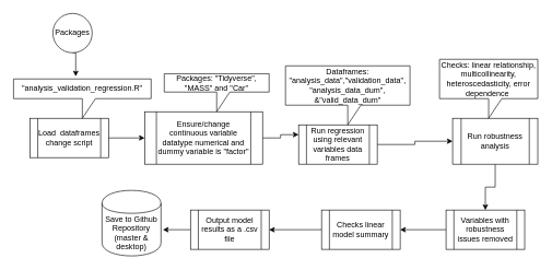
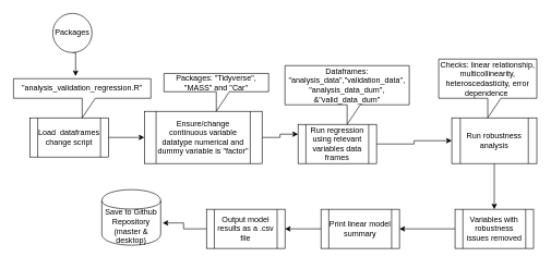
- <mxCell id="19" value="Save to Github Repository (master &amp;amp; desktop)" style="shape=cylinder;whiteSpace=wrap;html=1;boundedLbl=1;backgroundOutline=1;" vertex="1" parent="1"><mxGeometry x="155" y="290" width="90" height="100" as="geometry" /></mxCell>
+ <mxCell id="19" value="Save to Github Repository (master &amp;amp; desktop)" style="shape=cylinder;whiteSpace=wrap;html=1;boundedLbl=1;backgroundOutline=1;" vertex="1" parent="1"><mxGeometry x="155" y="290" width="90" height="85" as="geometry" /></mxCell>
- <mxCell id="21" value="Output model results as a .csv file" style="shape=process;whiteSpace=wrap;html=1;backgroundOutline=1;" vertex="1" parent="1"><mxGeometry x="290" y="320" width="120" height="60" as="geometry" /></mxCell>
+ <mxCell id="21" value="Output model results as a .csv file" style="shape=process;whiteSpace=wrap;html=1;backgroundOutline=1;" vertex="1" parent="1"><mxGeometry x="315" y="320" width="120" height="60" as="geometry" /></mxCell>
- <mxCell id="16" value="Checks linear model summary" style="shape=process;whiteSpace=wrap;html=1;backgroundOutline=1;" vertex="1" parent="1"><mxGeometry x="490" y="320" width="120" height="60" as="geometry" /></mxCell>
+ <mxCell id="16" value="Print linear model summary" style="shape=process;whiteSpace=wrap;html=1;backgroundOutline=1;" vertex="1" parent="1"><mxGeometry x="490" y="320" width="120" height="60" as="geometry" /></mxCell>
- <mxCell id="14" value="Variables with robustness issues removed" style="shape=process;whiteSpace=wrap;html=1;backgroundOutline=1;" parent="1" vertex="1"><mxGeometry x="680" y="320" width="120" height="60" as="geometry" /></mxCell>
+ <mxCell id="14" value="Variables with robustness issues removed" style="shape=process;whiteSpace=wrap;html=1;backgroundOutline=1;" parent="1" vertex="1"><mxGeometry x="695" y="320" width="120" height="60" as="geometry" /></mxCell>
